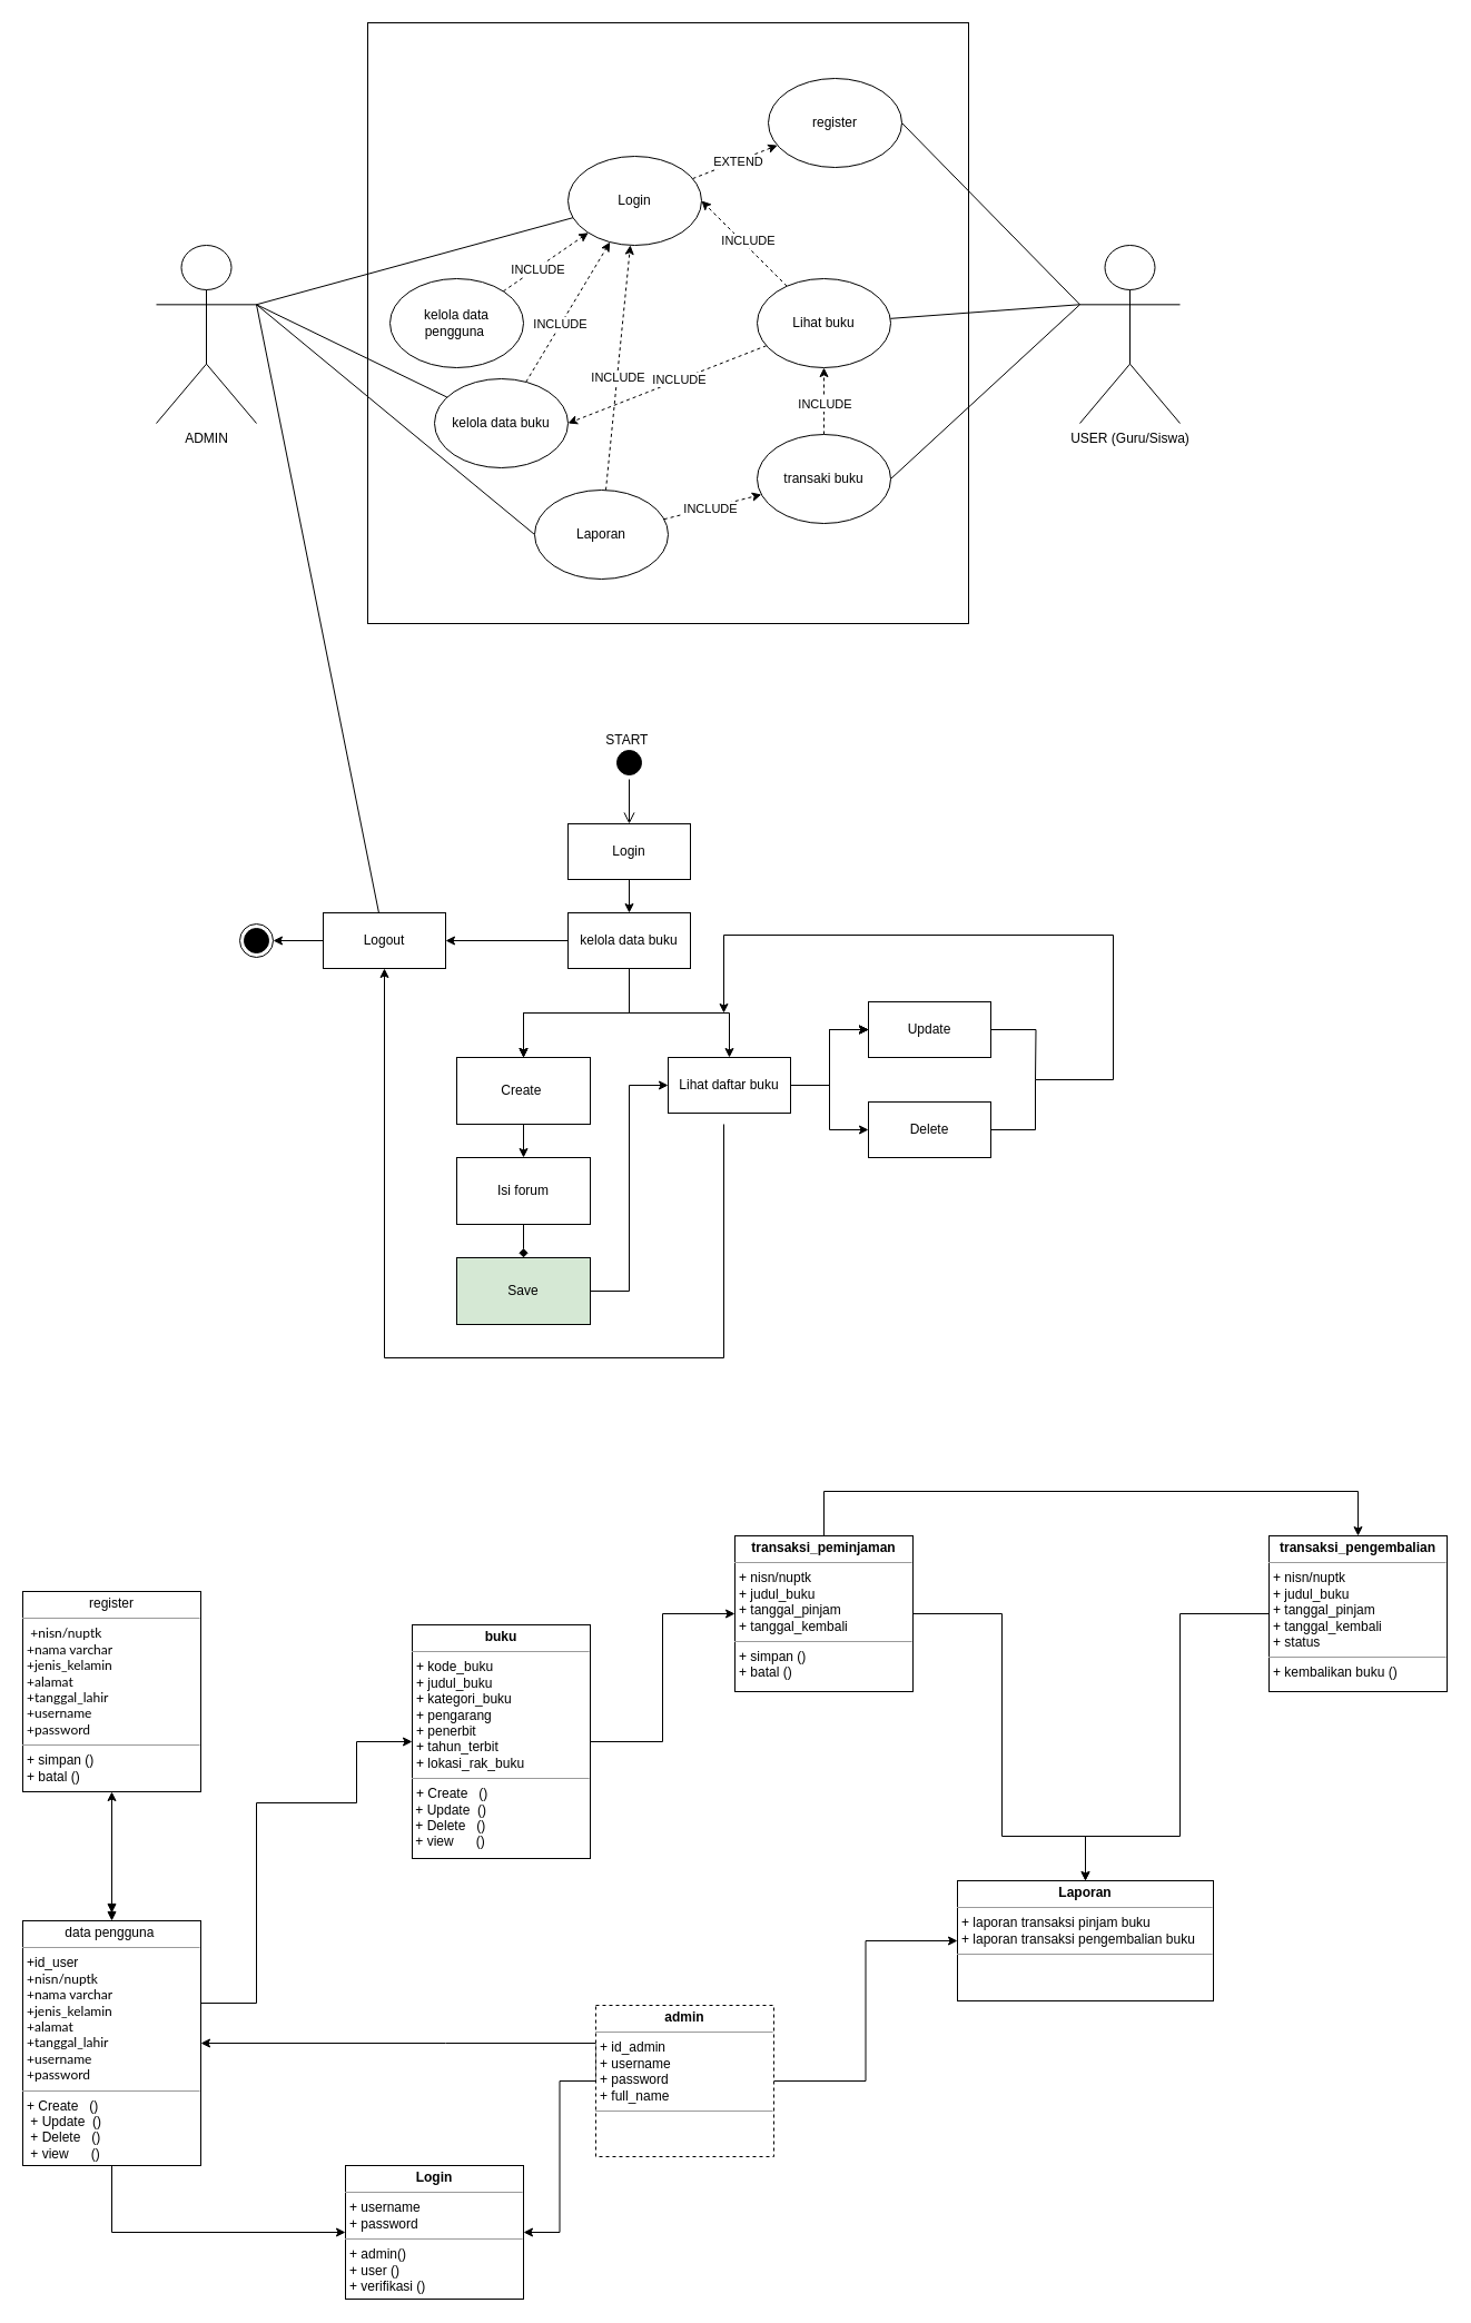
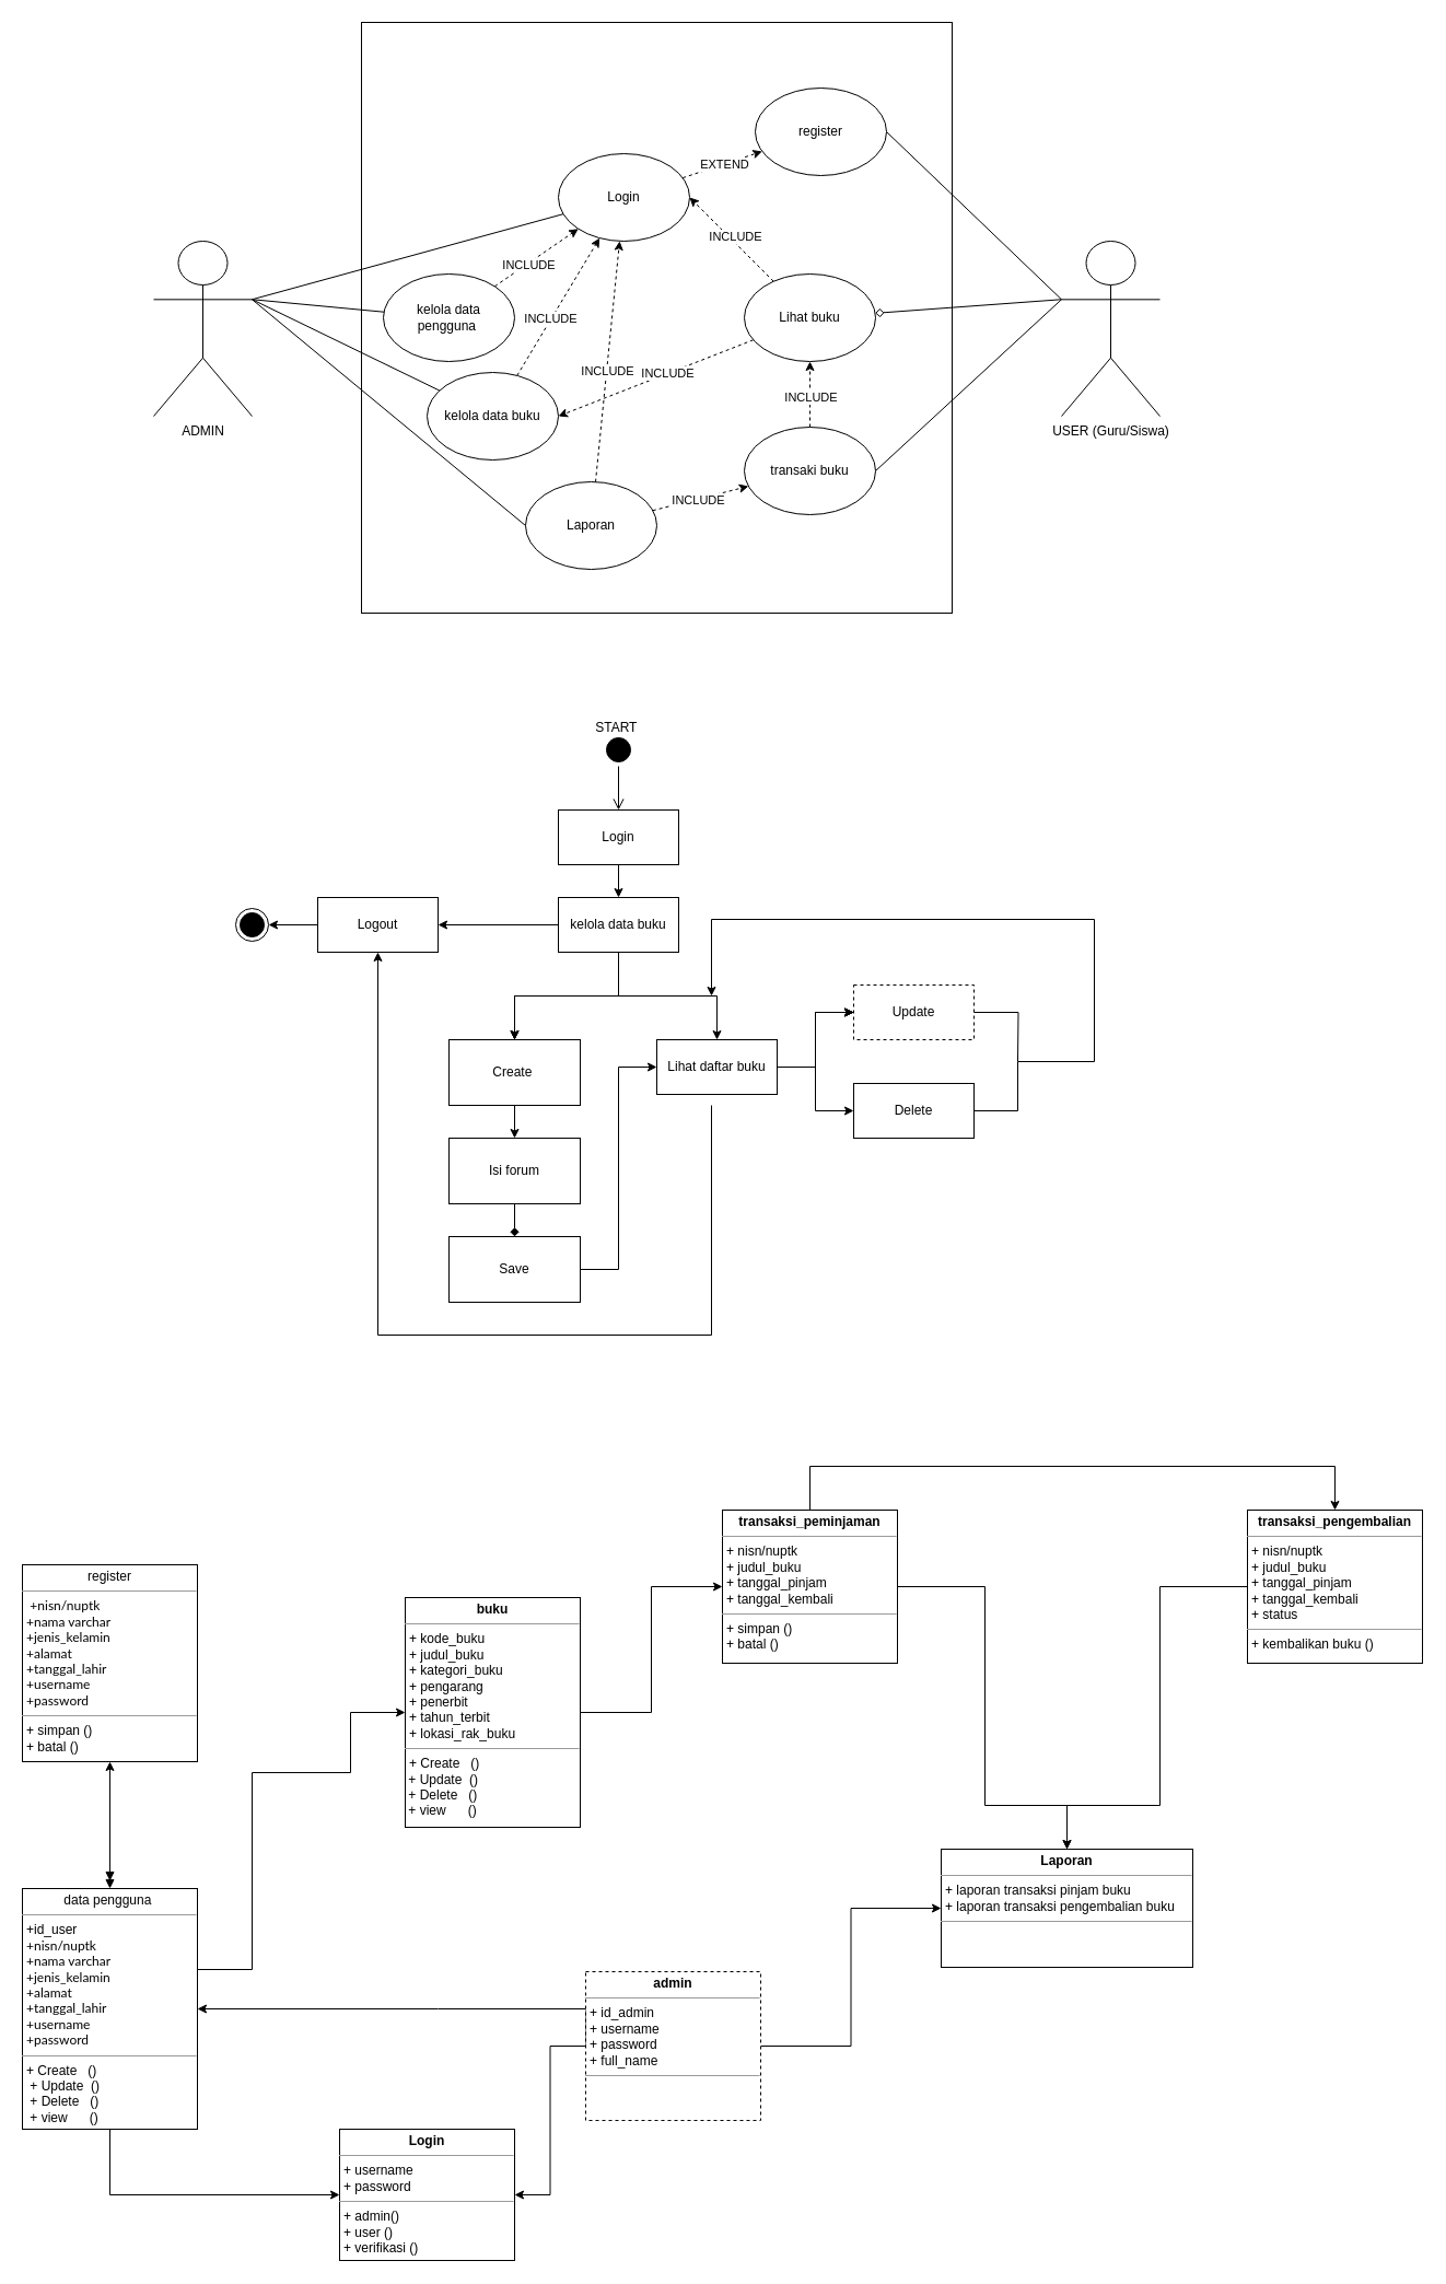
- <mxCell id="15" value="register" style="ellipse;whiteSpace=wrap;html=1;" parent="1" vertex="1"><mxGeometry x="690" y="70" width="120" height="80" as="geometry" /></mxCell>
+ <mxCell id="15" value="register" style="ellipse;whiteSpace=wrap;html=1;" parent="1" vertex="1"><mxGeometry x="690" y="80" width="120" height="80" as="geometry" /></mxCell>
- <mxCell id="4" style="rounded=0;orthogonalLoop=1;jettySize=auto;html=1;endArrow=none;endFill=0;exitX=0;exitY=0.333;exitDx=0;exitDy=0;exitPerimeter=0;" parent="1" source="6" target="23" edge="1"><mxGeometry relative="1" as="geometry" /></mxCell>
+ <mxCell id="4" style="rounded=0;orthogonalLoop=1;jettySize=auto;html=1;endArrow=diamond;endFill=0;exitX=0;exitY=0.333;exitDx=0;exitDy=0;exitPerimeter=0;" parent="1" source="6" target="23" edge="1"><mxGeometry relative="1" as="geometry" /></mxCell>
- <mxCell id="8" style="rounded=0;orthogonalLoop=1;jettySize=auto;html=1;endArrow=none;endFill=0;exitX=1;exitY=0.333;exitDx=0;exitDy=0;exitPerimeter=0;" parent="1" source="11" target="61" edge="1"><mxGeometry relative="1" as="geometry"><mxPoint x="230" y="290" as="sourcePoint" /></mxGeometry></mxCell>
+ <mxCell id="8" style="rounded=0;orthogonalLoop=1;jettySize=auto;html=1;endArrow=none;endFill=0;exitX=1;exitY=0.333;exitDx=0;exitDy=0;exitPerimeter=0;" parent="1" source="11" target="26" edge="1"><mxGeometry relative="1" as="geometry"><mxPoint x="230" y="290" as="sourcePoint" /></mxGeometry></mxCell>
- <mxCell id="58" value="Update" style="html=1;whiteSpace=wrap;" parent="1" vertex="1"><mxGeometry x="780" y="900" width="110" height="50" as="geometry" /></mxCell>
+ <mxCell id="58" value="Update" style="html=1;whiteSpace=wrap;dashed=1;" parent="1" vertex="1"><mxGeometry x="780" y="900" width="110" height="50" as="geometry" /></mxCell>
- <mxCell id="50" value="Save" style="whiteSpace=wrap;html=1;fillColor=#d5e8d4;" parent="1" vertex="1"><mxGeometry x="410" y="1130" width="120" height="60" as="geometry" /></mxCell>
+ <mxCell id="50" value="Save" style="whiteSpace=wrap;html=1;" parent="1" vertex="1"><mxGeometry x="410" y="1130" width="120" height="60" as="geometry" /></mxCell>
